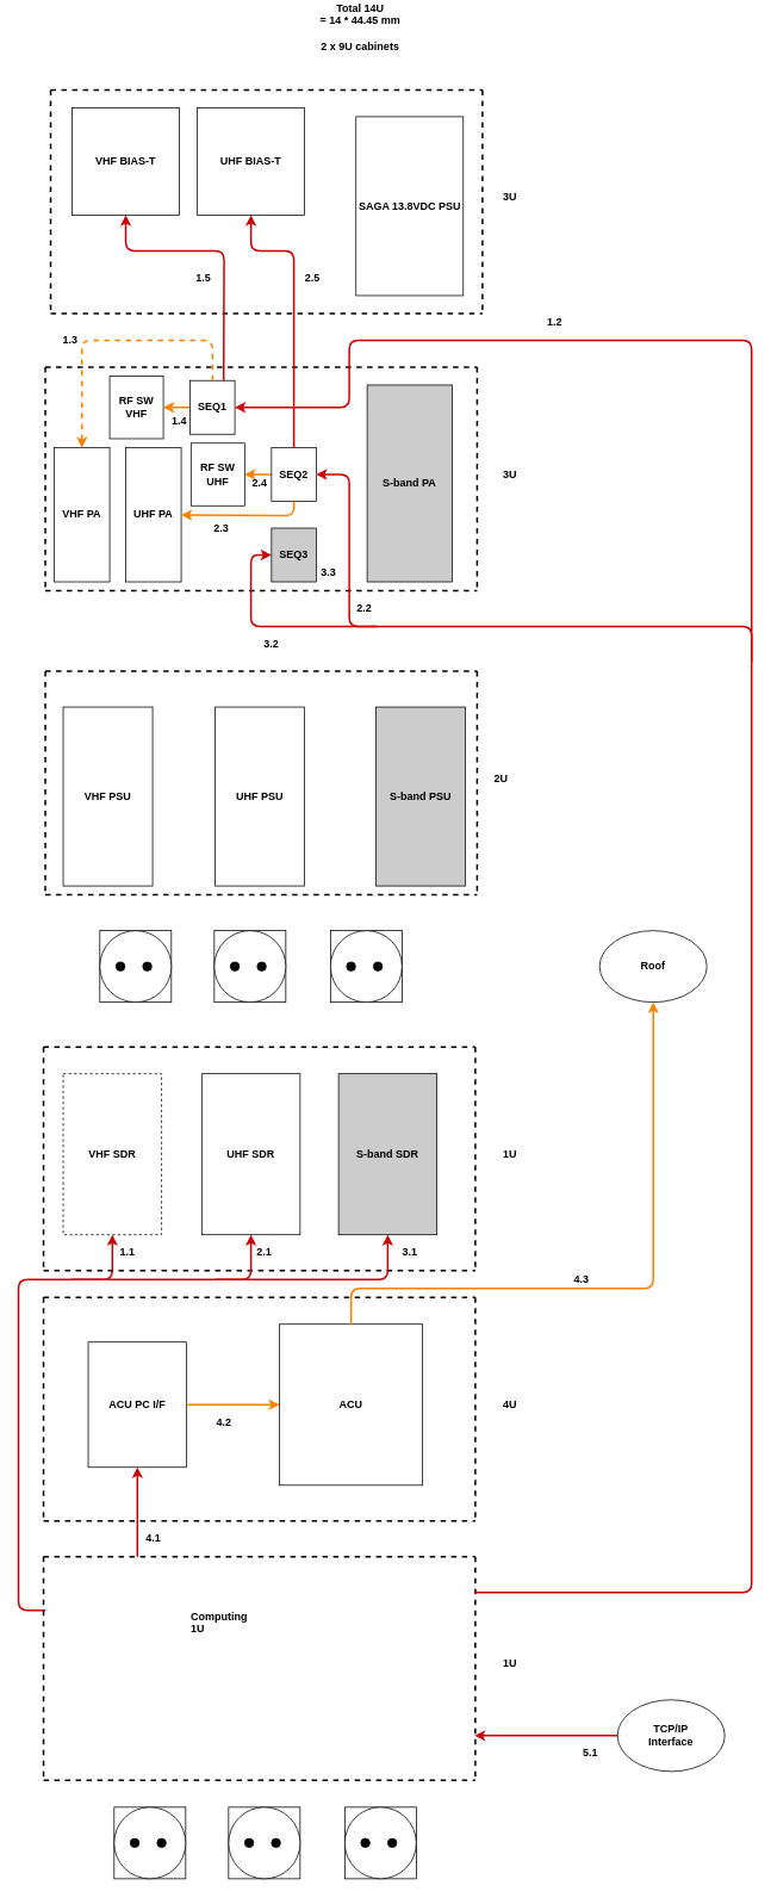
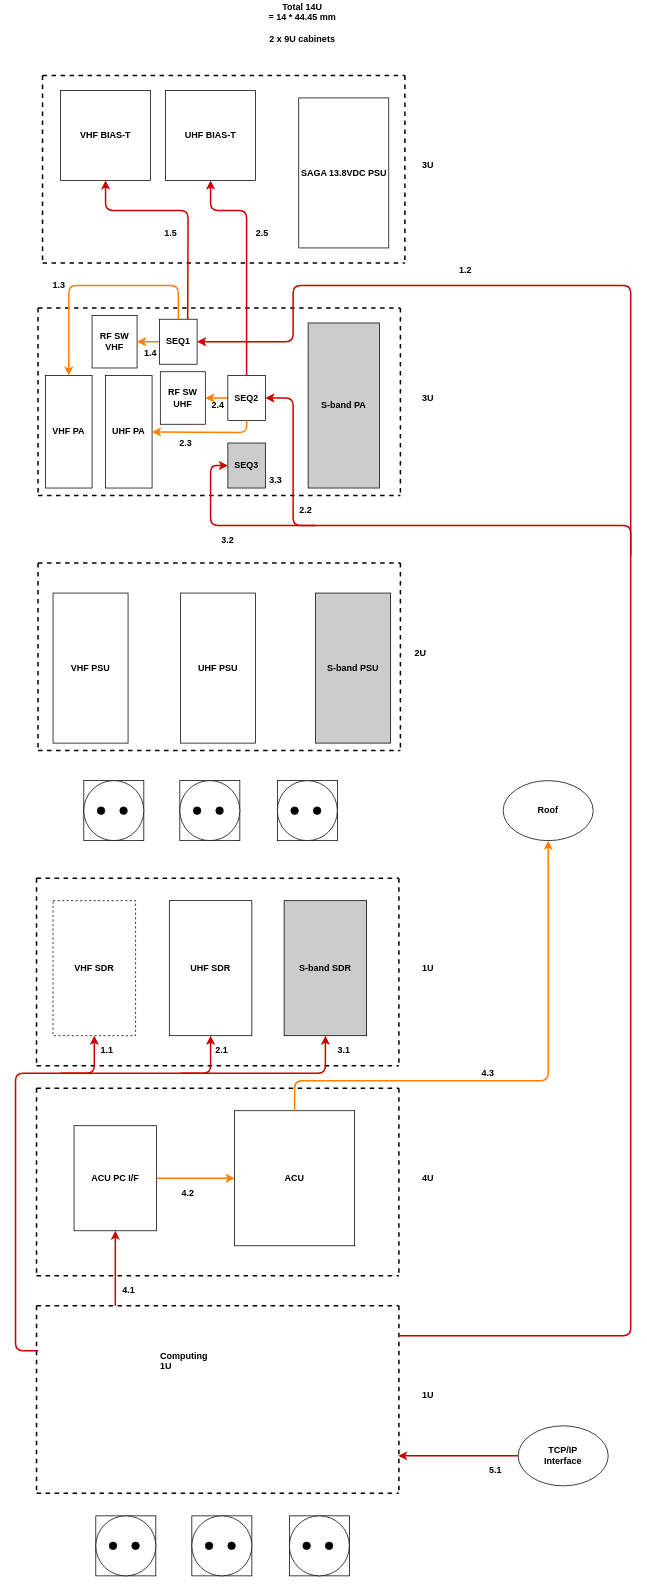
- <mxCell id="83" value="" style="endArrow=classic;html=1;strokeWidth=2;entryX=0.5;entryY=0;entryDx=0;entryDy=0;exitX=0.5;exitY=0;exitDx=0;exitDy=0;strokeColor=#FF8000;dashed=1;" parent="1" source="40" target="6" edge="1"><mxGeometry width="50" height="50" relative="1" as="geometry"><mxPoint x="440" y="670" as="sourcePoint" /><mxPoint x="490" y="620" as="targetPoint" /><Array as="points"><mxPoint x="237" y="380" /><mxPoint x="91" y="380" /></Array></mxGeometry></mxCell>
+ <mxCell id="83" value="" style="endArrow=classic;html=1;strokeWidth=2;entryX=0.5;entryY=0;entryDx=0;entryDy=0;exitX=0.5;exitY=0;exitDx=0;exitDy=0;strokeColor=#FF8000;" parent="1" source="40" target="6" edge="1"><mxGeometry width="50" height="50" relative="1" as="geometry"><mxPoint x="440" y="670" as="sourcePoint" /><mxPoint x="490" y="620" as="targetPoint" /><Array as="points"><mxPoint x="237" y="380" /><mxPoint x="91" y="380" /></Array></mxGeometry></mxCell>
